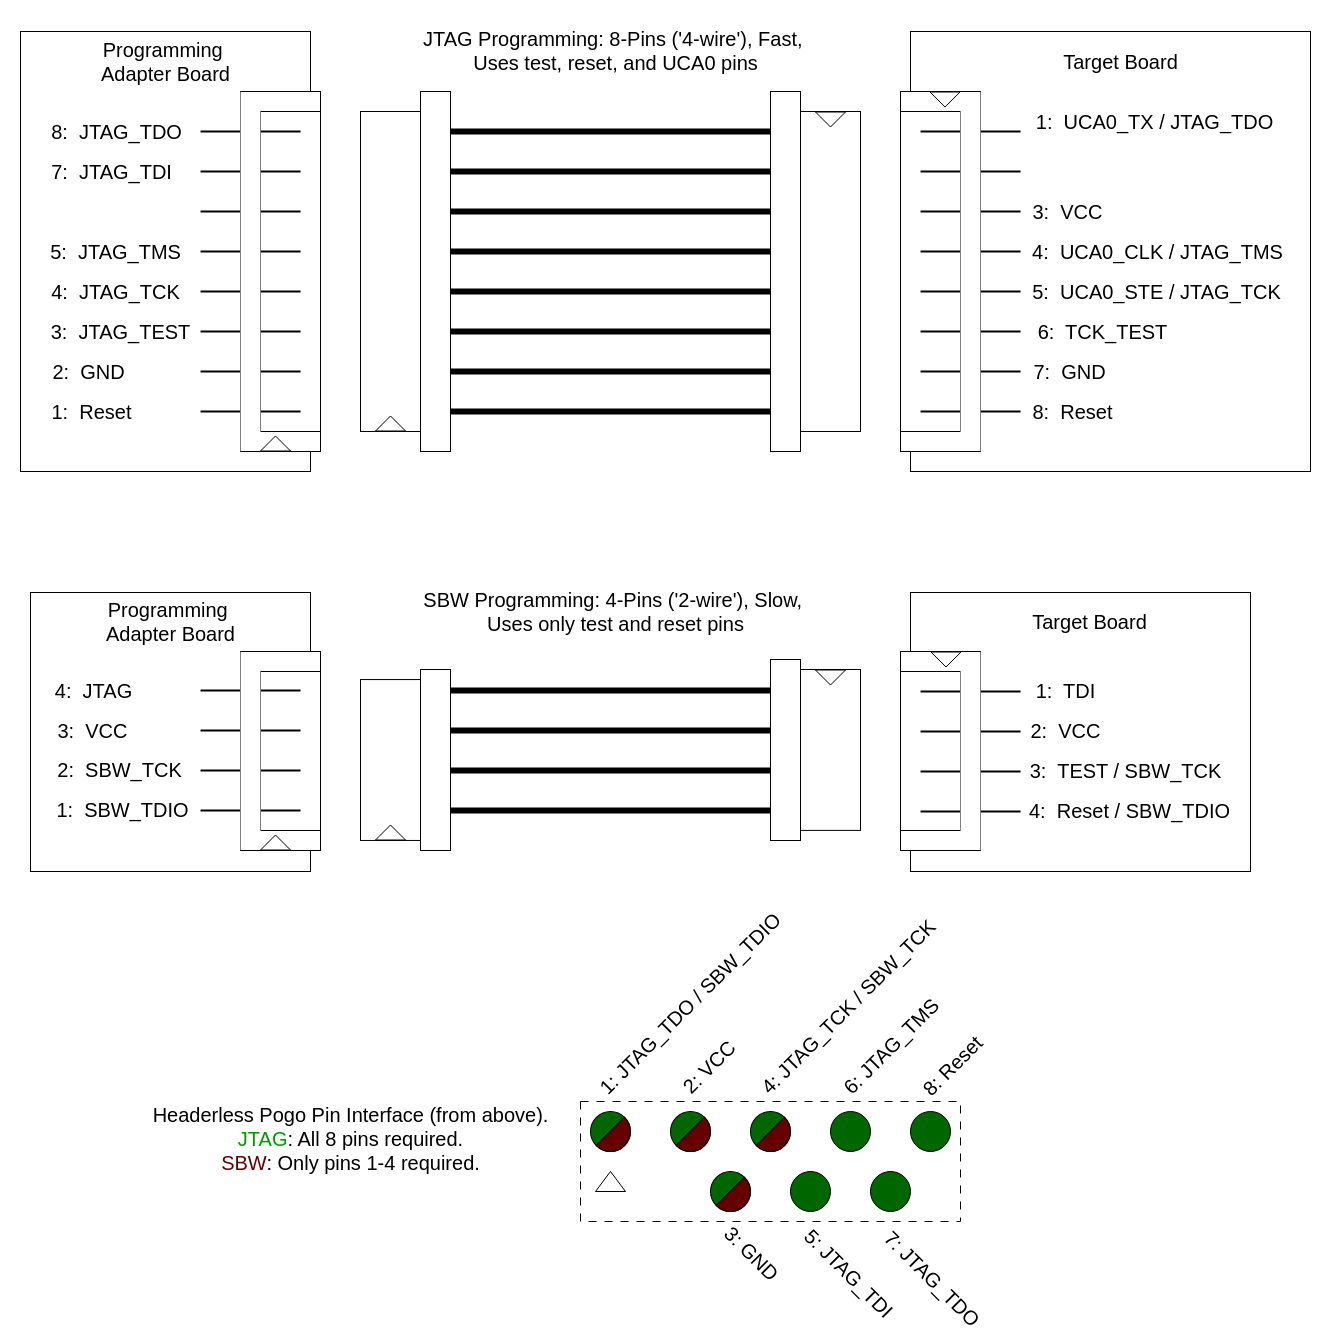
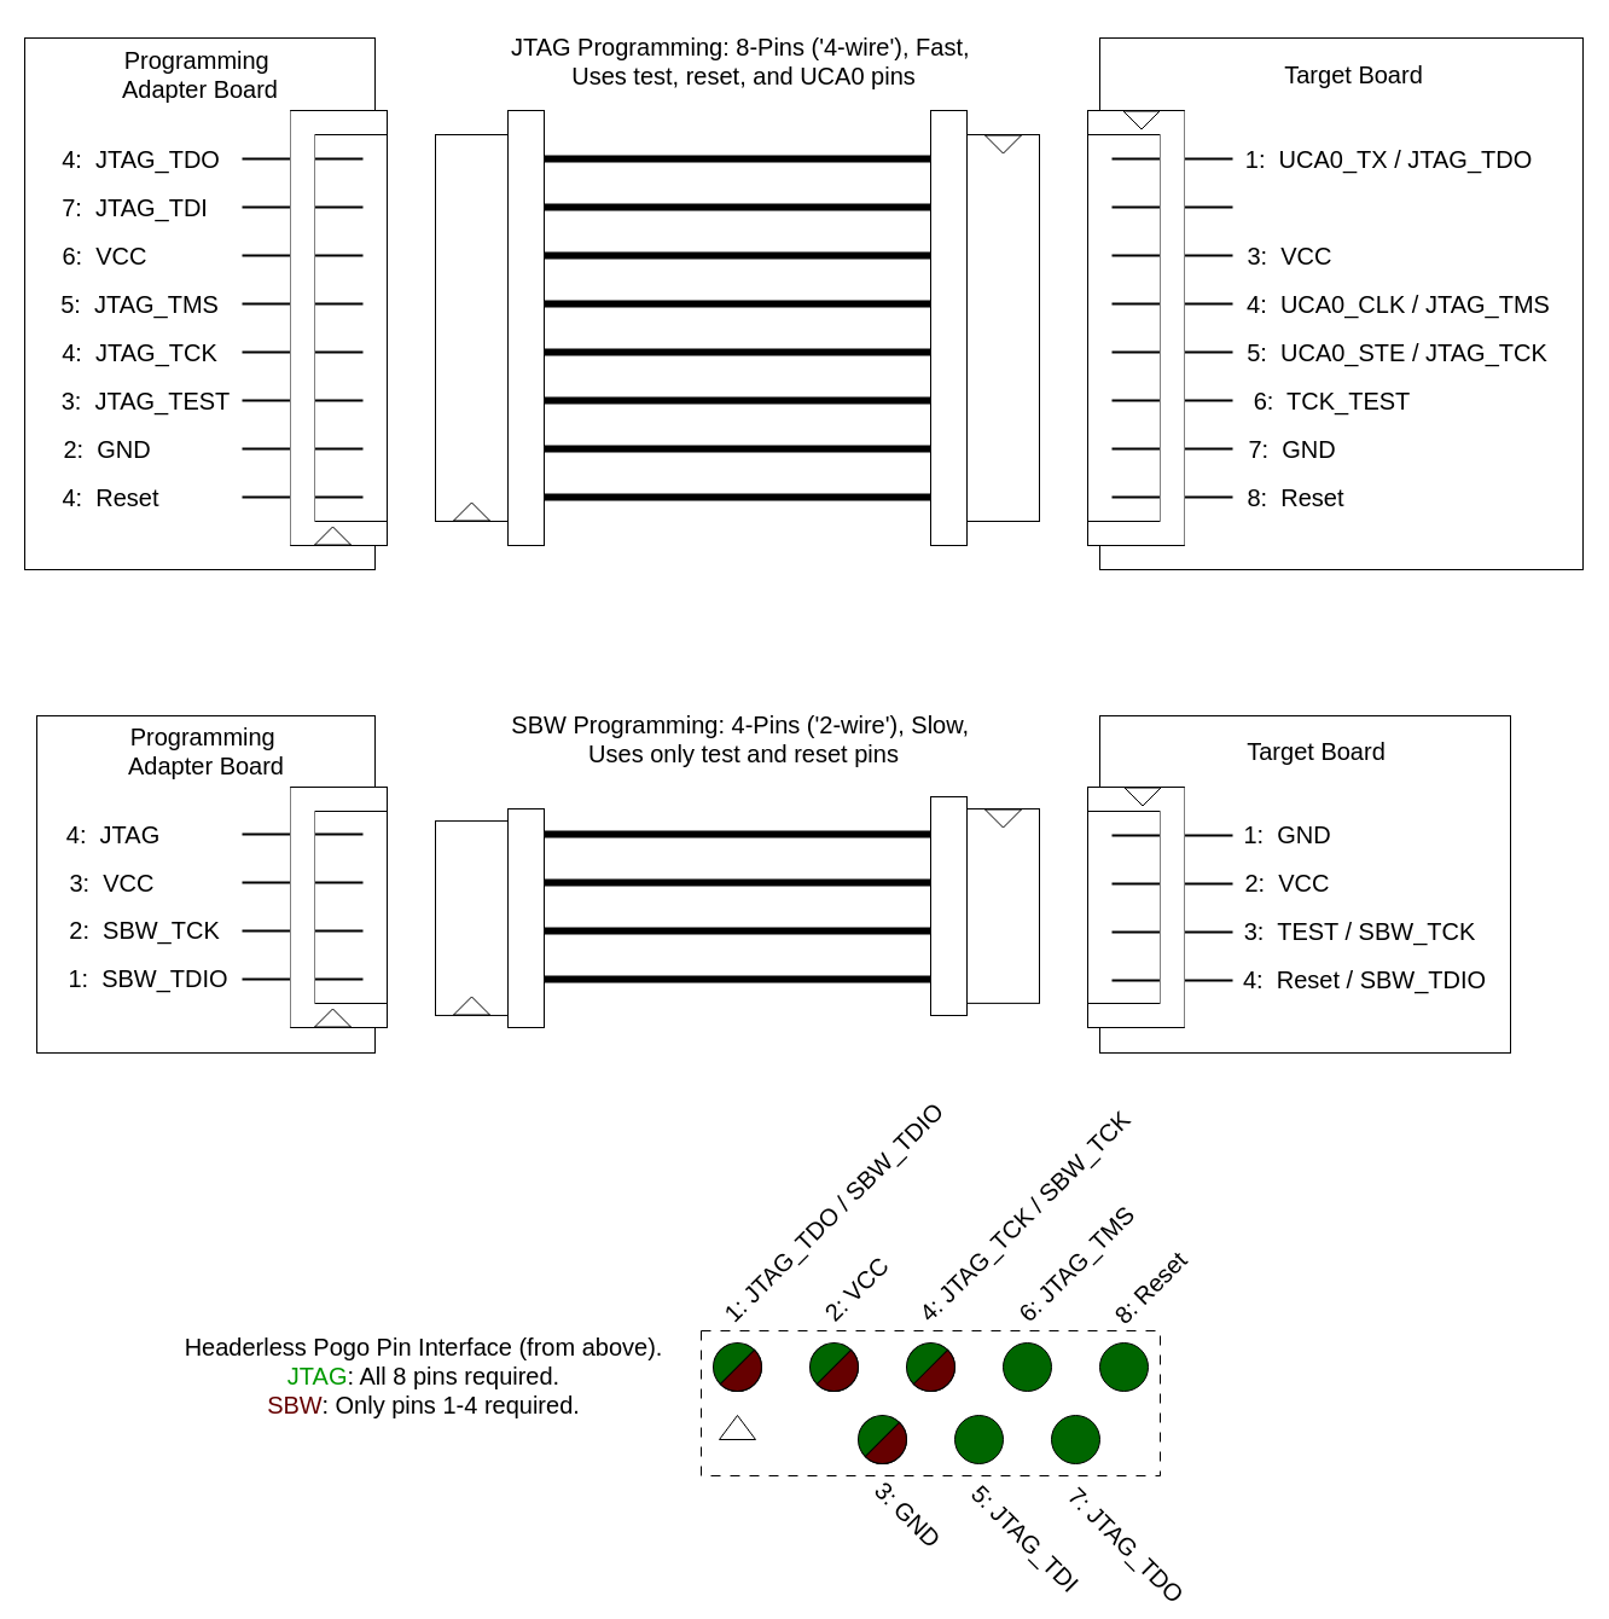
- <mxCell id="93" value="1:&amp;nbsp; UCA0_TX / JTAG_TDO" style="text;html=1;align=center;verticalAlign=middle;resizable=0;points=[];autosize=1;strokeColor=none;fillColor=none;fontSize=20;" vertex="1" parent="1"><mxGeometry x="1024" y="101" width="260" height="40" as="geometry" /></mxCell>
+ <mxCell id="93" value="1:&amp;nbsp; UCA0_TX / JTAG_TDO" style="text;html=1;align=center;verticalAlign=middle;resizable=0;points=[];autosize=1;strokeColor=none;fillColor=none;fontSize=20;" vertex="1" parent="1"><mxGeometry x="1019" width="260" height="40" as="geometry" y="111" /></mxCell>
- <mxCell id="108" value="8:&amp;nbsp; JTAG_TDO" style="text;html=1;align=center;verticalAlign=middle;resizable=0;points=[];autosize=1;strokeColor=none;fillColor=none;fontSize=20;" vertex="1" parent="1"><mxGeometry x="41" y="111.25" width="150" height="40" as="geometry" /></mxCell>
+ <mxCell id="108" value="4:&amp;nbsp; JTAG_TDO" style="text;html=1;align=center;verticalAlign=middle;resizable=0;points=[];autosize=1;strokeColor=none;fillColor=none;fontSize=20;" vertex="1" parent="1"><mxGeometry x="41" y="111.25" width="150" height="40" as="geometry" /></mxCell>
+ <mxCell id="110" value="6:&amp;nbsp; VCC" style="text;html=1;align=center;verticalAlign=middle;resizable=0;points=[];autosize=1;strokeColor=none;fillColor=none;fontSize=20;" vertex="1" parent="1"><mxGeometry x="41" y="191.25" width="90" height="40" as="geometry" /></mxCell>
- <mxCell id="115" value="1:&amp;nbsp; Reset" style="text;html=1;align=center;verticalAlign=middle;resizable=0;points=[];autosize=1;strokeColor=none;fillColor=none;fontSize=20;" vertex="1" parent="1"><mxGeometry x="41" y="390.75" width="100" height="40" as="geometry" /></mxCell>
+ <mxCell id="115" value="4:&amp;nbsp; Reset" style="text;html=1;align=center;verticalAlign=middle;resizable=0;points=[];autosize=1;strokeColor=none;fillColor=none;fontSize=20;" vertex="1" parent="1"><mxGeometry x="41" y="390.75" width="100" height="40" as="geometry" /></mxCell>
- <mxCell id="107" value="1:&amp;nbsp; TDI" style="text;html=1;align=center;verticalAlign=middle;resizable=0;points=[];autosize=1;strokeColor=none;fillColor=none;fontSize=20;" vertex="1" parent="1"><mxGeometry x="1015" y="669.5" width="100" height="40" as="geometry" /></mxCell>
+ <mxCell id="107" value="1:&amp;nbsp; GND" style="text;html=1;align=center;verticalAlign=middle;resizable=0;points=[];autosize=1;strokeColor=none;fillColor=none;fontSize=20;" vertex="1" parent="1"><mxGeometry x="1015" y="669.5" width="100" height="40" as="geometry" /></mxCell>
